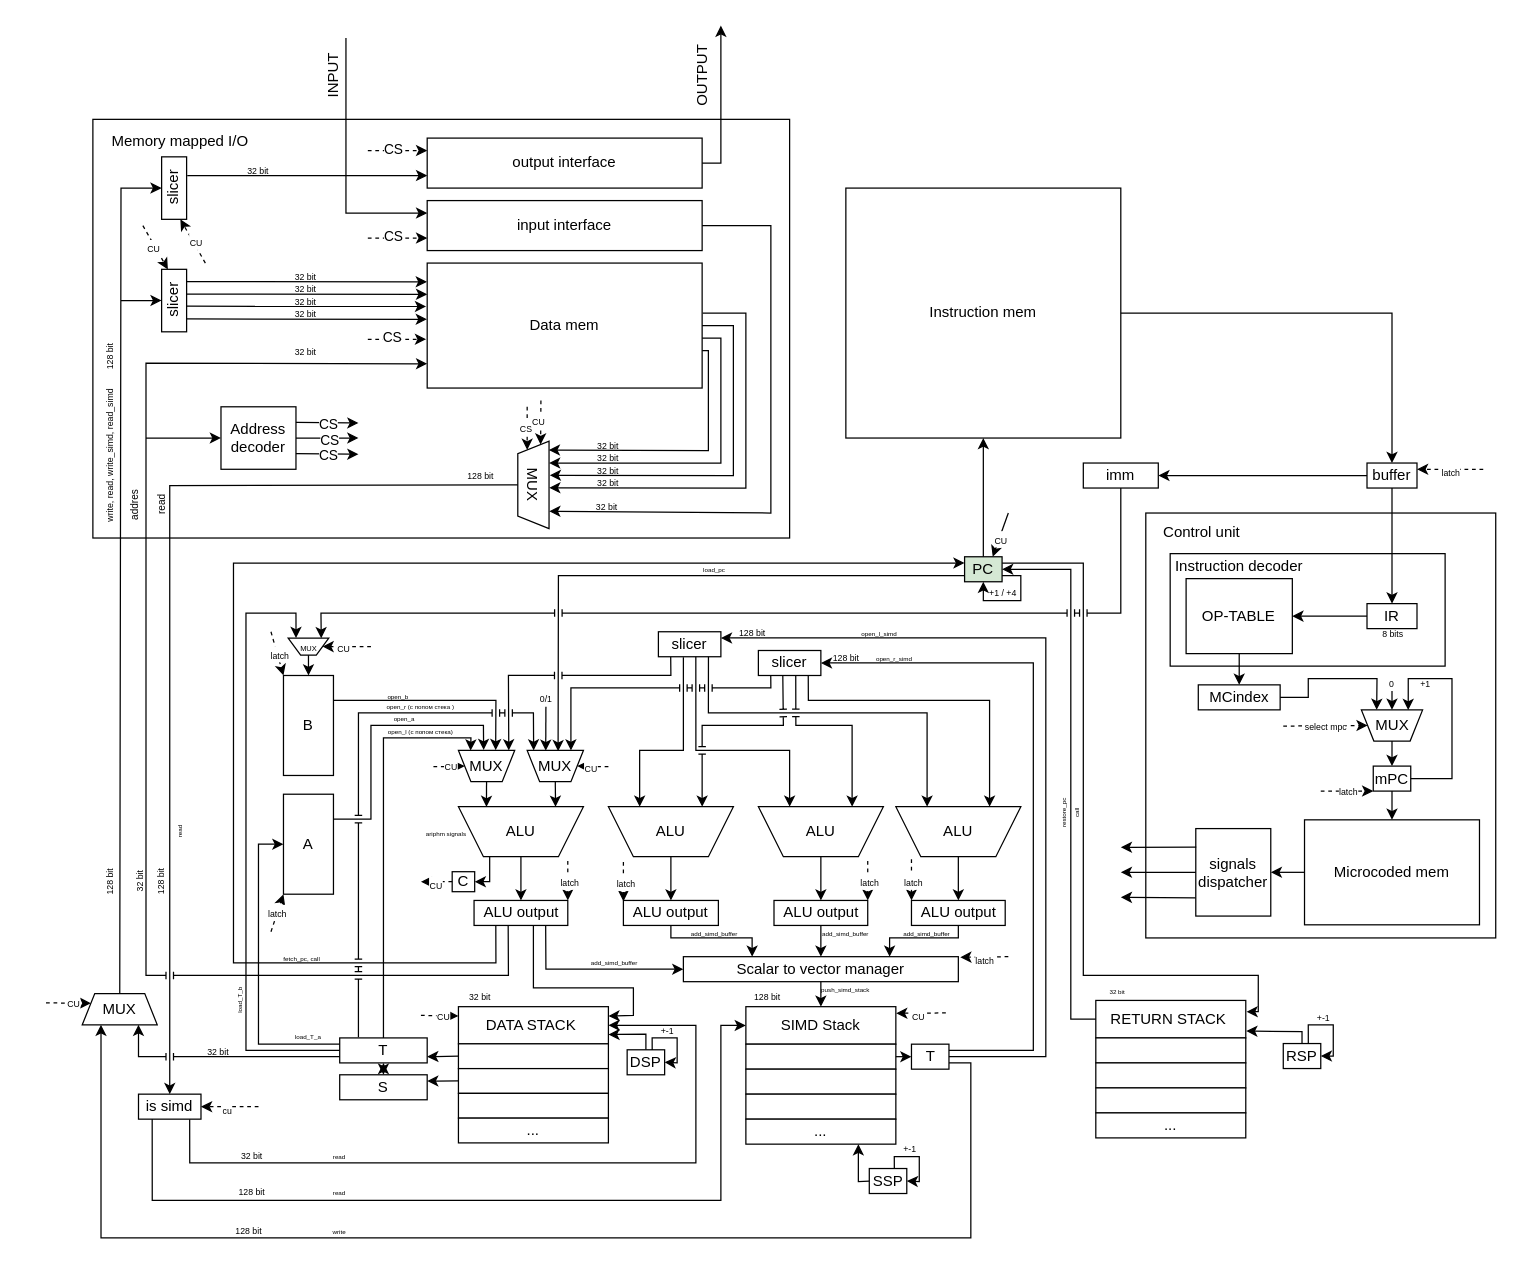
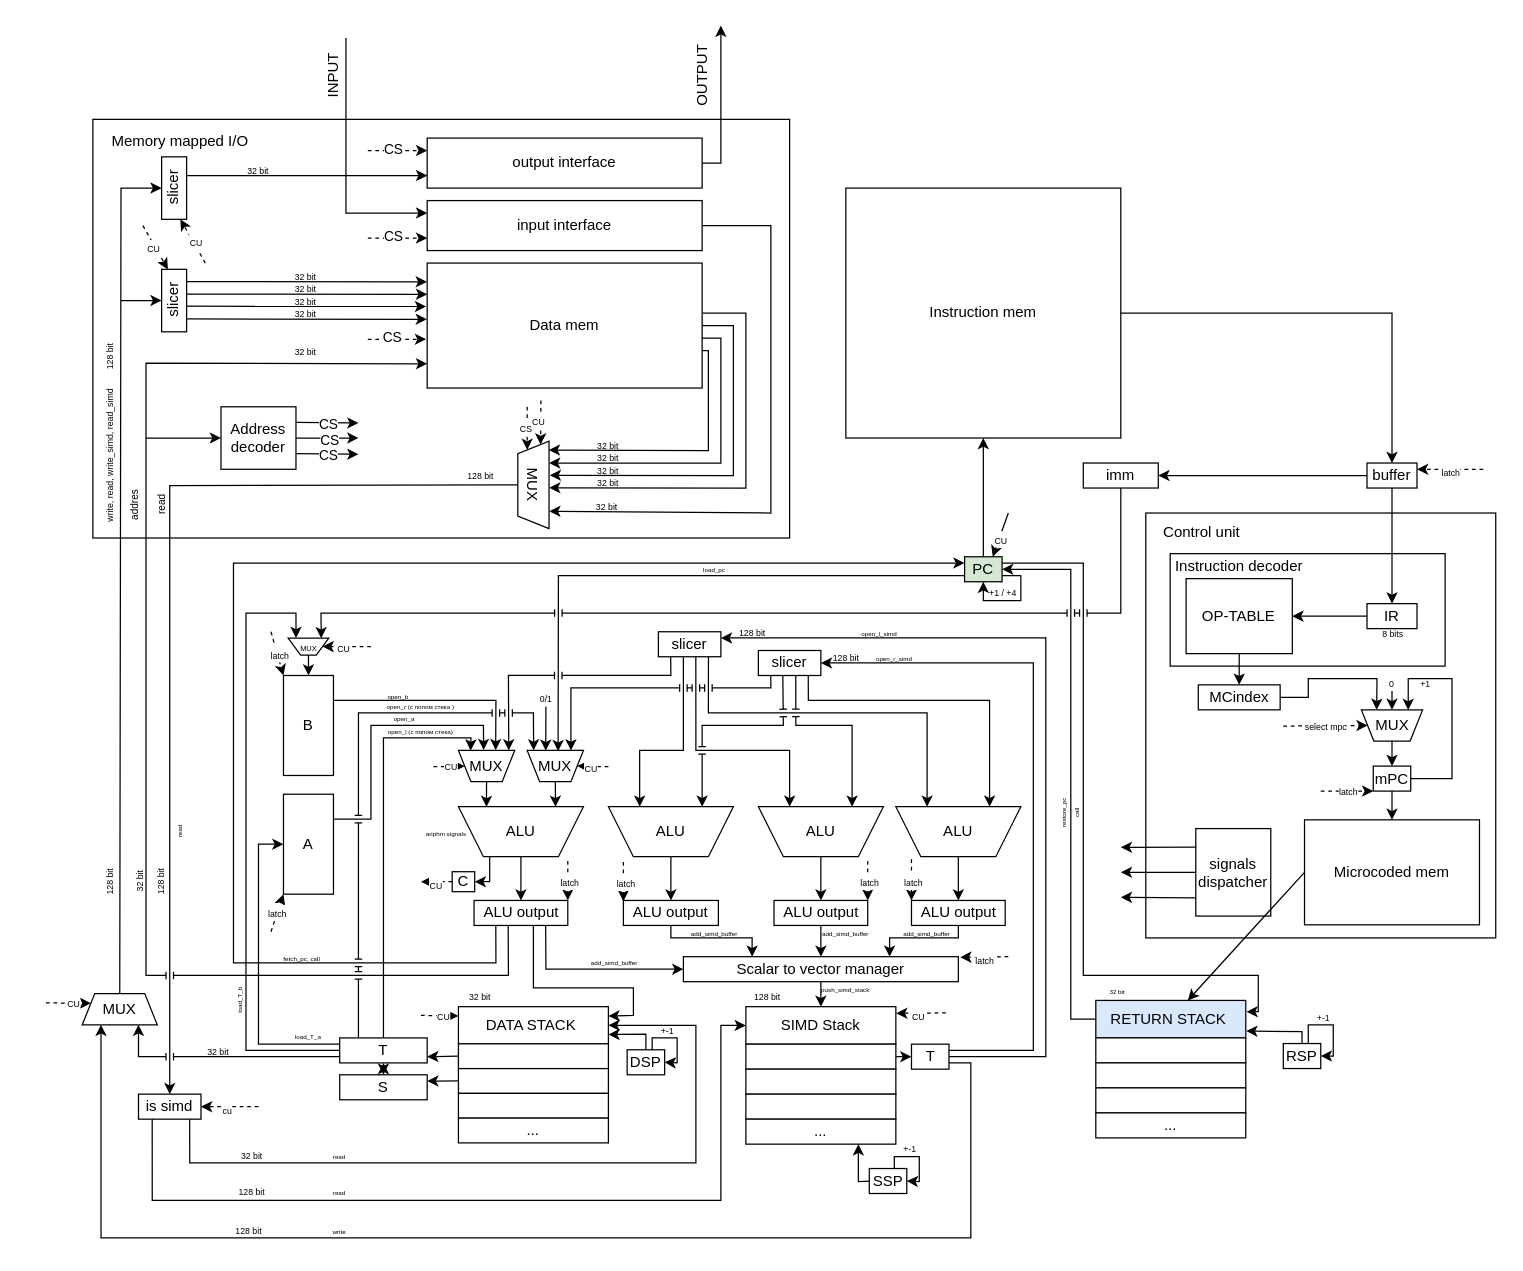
- <mxCell id="47" value="" style="endArrow=classic;html=1;rounded=0;exitX=0;exitY=0.5;exitDx=0;exitDy=0;entryX=1;entryY=0.5;entryDx=0;entryDy=0;" edge="1" parent="1" source="33" target="34"><mxGeometry width="50" height="50" relative="1" as="geometry"><mxPoint x="1026" y="740" as="sourcePoint" /><mxPoint x="1076" y="690" as="targetPoint" /></mxGeometry></mxCell>
+ <mxCell id="47" value="" style="endArrow=classic;html=1;rounded=0;exitX=0;exitY=0.5;exitDx=0;exitDy=0;" edge="1" parent="1" source="33" target="3"><mxGeometry width="50" height="50" relative="1" as="geometry"><mxPoint x="1026" y="740" as="sourcePoint" /><mxPoint x="1076" y="690" as="targetPoint" /></mxGeometry></mxCell>
- <mxCell id="3" value="RETURN STACK&amp;nbsp;" style="rounded=0;whiteSpace=wrap;html=1;" parent="2" vertex="1"><mxGeometry width="120" height="30" as="geometry" /></mxCell>
+ <mxCell id="3" value="RETURN STACK&amp;nbsp;" style="rounded=0;whiteSpace=wrap;html=1;fillColor=#dae8fc;" parent="2" vertex="1"><mxGeometry width="120" height="30" as="geometry" /></mxCell>
